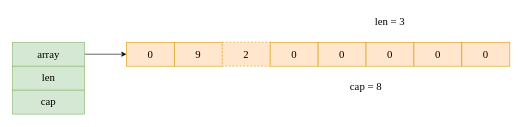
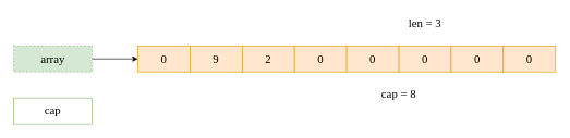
- <mxCell id="3" value="array" style="rounded=0;whiteSpace=wrap;html=1;fontSize=18;fontFamily=Comic Sans MS;fillColor=#d5e8d4;strokeColor=#82b366;" vertex="1" parent="1"><mxGeometry x="20" y="70" width="120" height="40" as="geometry" /></mxCell>
+ <mxCell id="3" value="array" style="rounded=0;whiteSpace=wrap;html=1;fontSize=18;fontFamily=Comic Sans MS;fillColor=#d5e8d4;strokeColor=#82b366;dashed=1;" vertex="1" parent="1"><mxGeometry x="20" y="70" width="120" height="40" as="geometry" /></mxCell>
- <mxCell id="8" value="2" style="rounded=0;whiteSpace=wrap;html=1;fontFamily=Comic Sans MS;fontSize=18;fillColor=#ffe6cc;strokeColor=#d79b00;dashed=1;" vertex="1" parent="1"><mxGeometry x="370" y="70" width="80" height="40" as="geometry" /></mxCell>
+ <mxCell id="8" value="2" style="rounded=0;whiteSpace=wrap;html=1;fontFamily=Comic Sans MS;fontSize=18;fillColor=#ffe6cc;strokeColor=#d79b00;" vertex="1" parent="1"><mxGeometry x="370" y="70" width="80" height="40" as="geometry" /></mxCell>
- <mxCell id="4" value="len" style="rounded=0;whiteSpace=wrap;html=1;fontSize=18;fontFamily=Comic Sans MS;fillColor=#d5e8d4;strokeColor=#82b366;" vertex="1" parent="1"><mxGeometry x="20" y="110" width="120" height="40" as="geometry" /></mxCell>
- <mxCell id="5" value="cap" style="rounded=0;whiteSpace=wrap;html=1;fontSize=18;fontFamily=Comic Sans MS;fillColor=#d5e8d4;strokeColor=#82b366;" vertex="1" parent="1"><mxGeometry x="20" y="150" width="120" height="40" as="geometry" /></mxCell>
+ <mxCell id="5" value="cap" style="rounded=0;whiteSpace=wrap;html=1;fontSize=18;fontFamily=Comic Sans MS;fillColor=#ffffff;strokeColor=#82b366;" vertex="1" parent="1"><mxGeometry x="20" y="150" width="120" height="40" as="geometry" /></mxCell>
